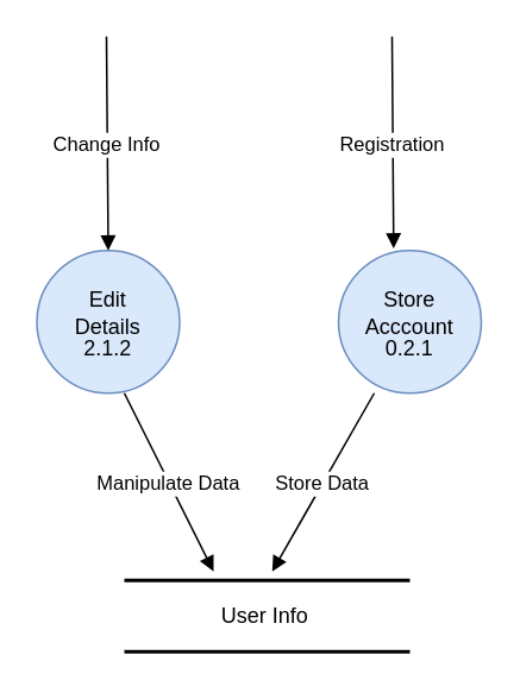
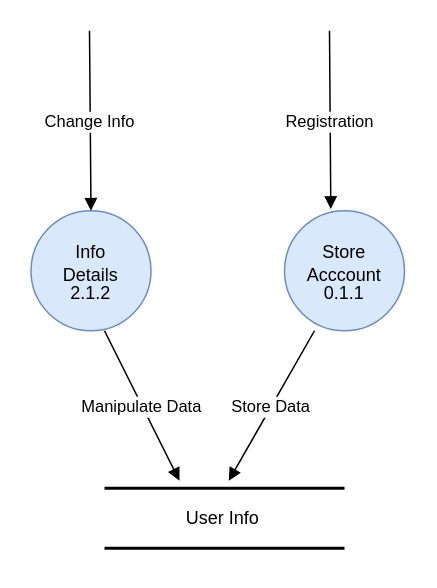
- <mxCell id="6" value="Edit Details" style="text;strokeColor=none;align=center;fillColor=none;html=1;verticalAlign=middle;whiteSpace=wrap;rounded=0;" vertex="1" parent="1"><mxGeometry x="30" y="160" width="60" height="30" as="geometry" /></mxCell>
+ <mxCell id="6" value="Info Details" style="text;strokeColor=none;align=center;fillColor=none;html=1;verticalAlign=middle;whiteSpace=wrap;rounded=0;" vertex="1" parent="1"><mxGeometry x="30" y="160" width="60" height="30" as="geometry" /></mxCell>
- <mxCell id="4" value="0.2.1" style="text;strokeColor=none;align=center;fillColor=none;html=1;verticalAlign=middle;whiteSpace=wrap;rounded=0;" vertex="1" parent="1"><mxGeometry x="199" y="180" width="60" height="30" as="geometry" /></mxCell>
+ <mxCell id="4" value="0.1.1" style="text;strokeColor=none;align=center;fillColor=none;html=1;verticalAlign=middle;whiteSpace=wrap;rounded=0;" vertex="1" parent="1"><mxGeometry x="199" y="180" width="60" height="30" as="geometry" /></mxCell>
